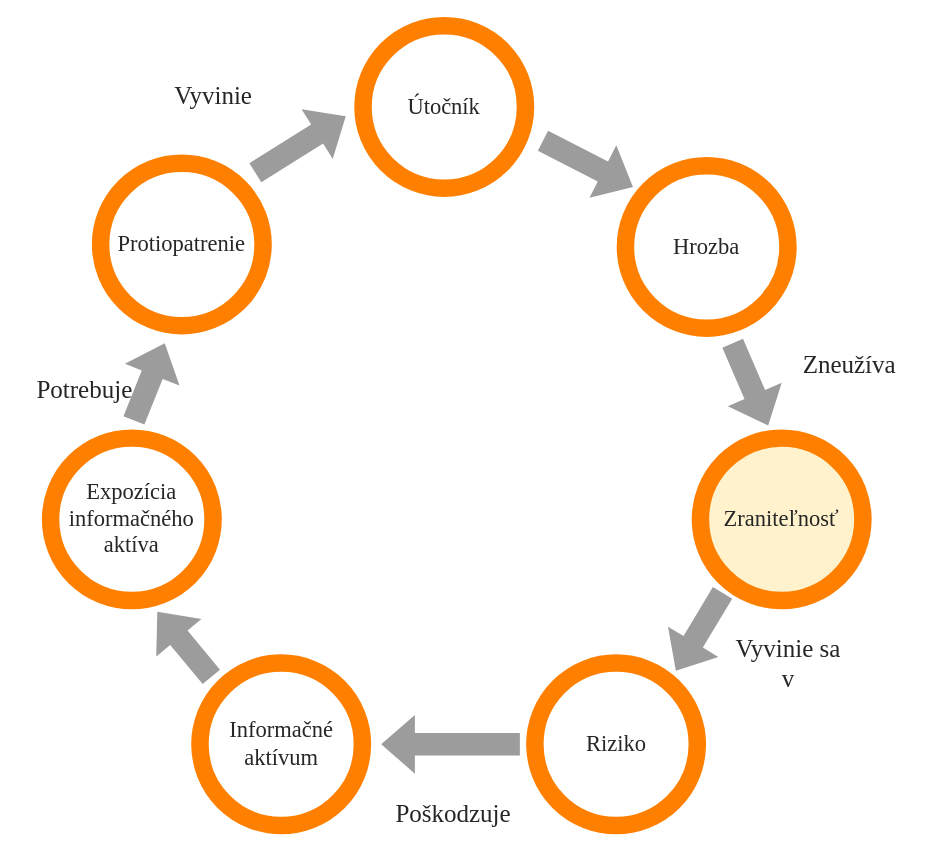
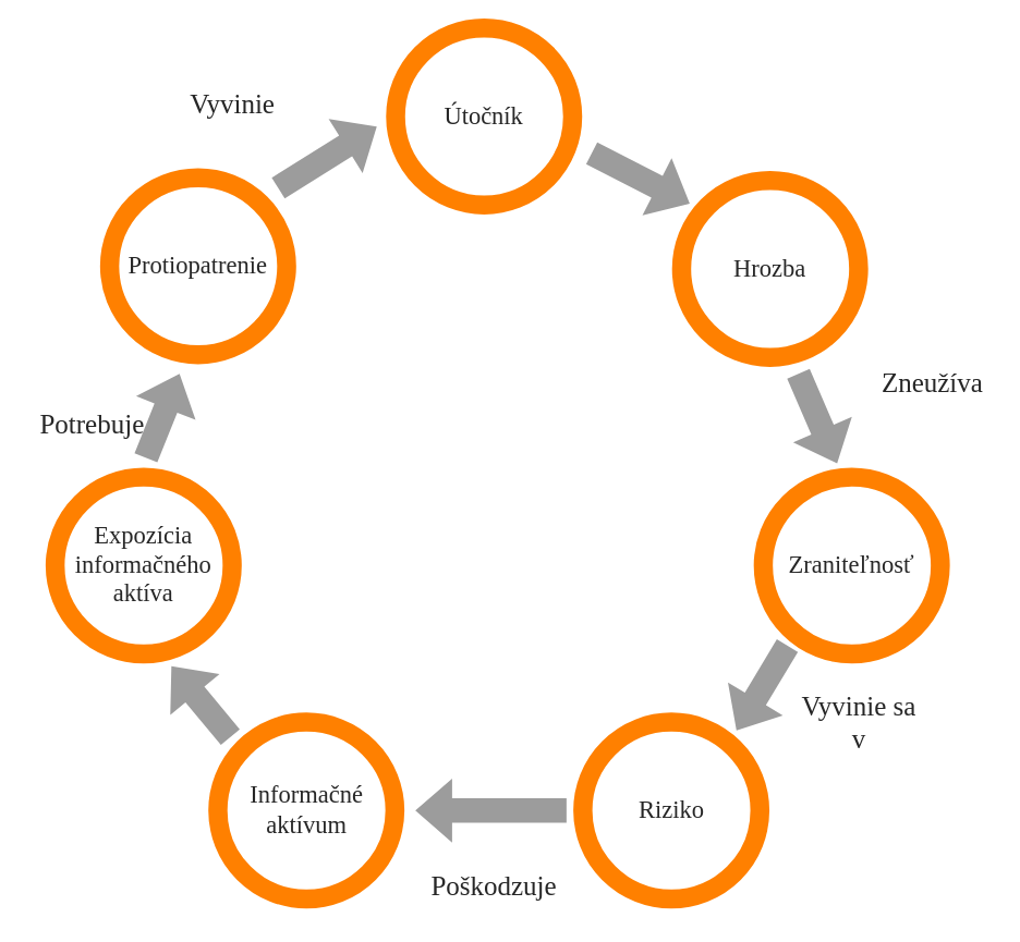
- <mxCell id="13" value="Zneužíva" style="text;html=1;strokeColor=none;fillColor=none;align=center;verticalAlign=middle;whiteSpace=wrap;rounded=0;fontFamily=Vafle VUT;fontStyle=0;fontSize=20;fontColor=#262626;" parent="1" vertex="1"><mxGeometry x="632" y="270" width="95" height="40" as="geometry" /></mxCell>
+ <mxCell id="13" value="Zneužíva" style="text;html=1;strokeColor=none;fillColor=none;align=center;verticalAlign=middle;whiteSpace=wrap;rounded=0;fontFamily=Vafle VUT;fontStyle=0;fontSize=20;fontColor=#262626;" parent="1" vertex="1"><mxGeometry x="637" y="260" width="95" height="40" as="geometry" /></mxCell>
- <mxCell id="16" value="&lt;font style=&quot;font-size: 18px&quot;&gt;Zraniteľnosť&lt;/font&gt;" style="ellipse;whiteSpace=wrap;html=1;aspect=fixed;fontFamily=Vafle VUT;fontStyle=0;fontSize=16;strokeColor=#FF8000;strokeWidth=14;fontColor=#262626;fillColor=#fff2cc;" parent="1" vertex="1"><mxGeometry x="560" y="350" width="130" height="130" as="geometry" /></mxCell>
+ <mxCell id="16" value="&lt;font style=&quot;font-size: 18px&quot;&gt;Zraniteľnosť&lt;/font&gt;" style="ellipse;whiteSpace=wrap;html=1;aspect=fixed;fontFamily=Vafle VUT;fontStyle=0;fontSize=16;strokeColor=#FF8000;strokeWidth=14;fontColor=#262626;" parent="1" vertex="1"><mxGeometry x="560" y="350" width="130" height="130" as="geometry" /></mxCell>
